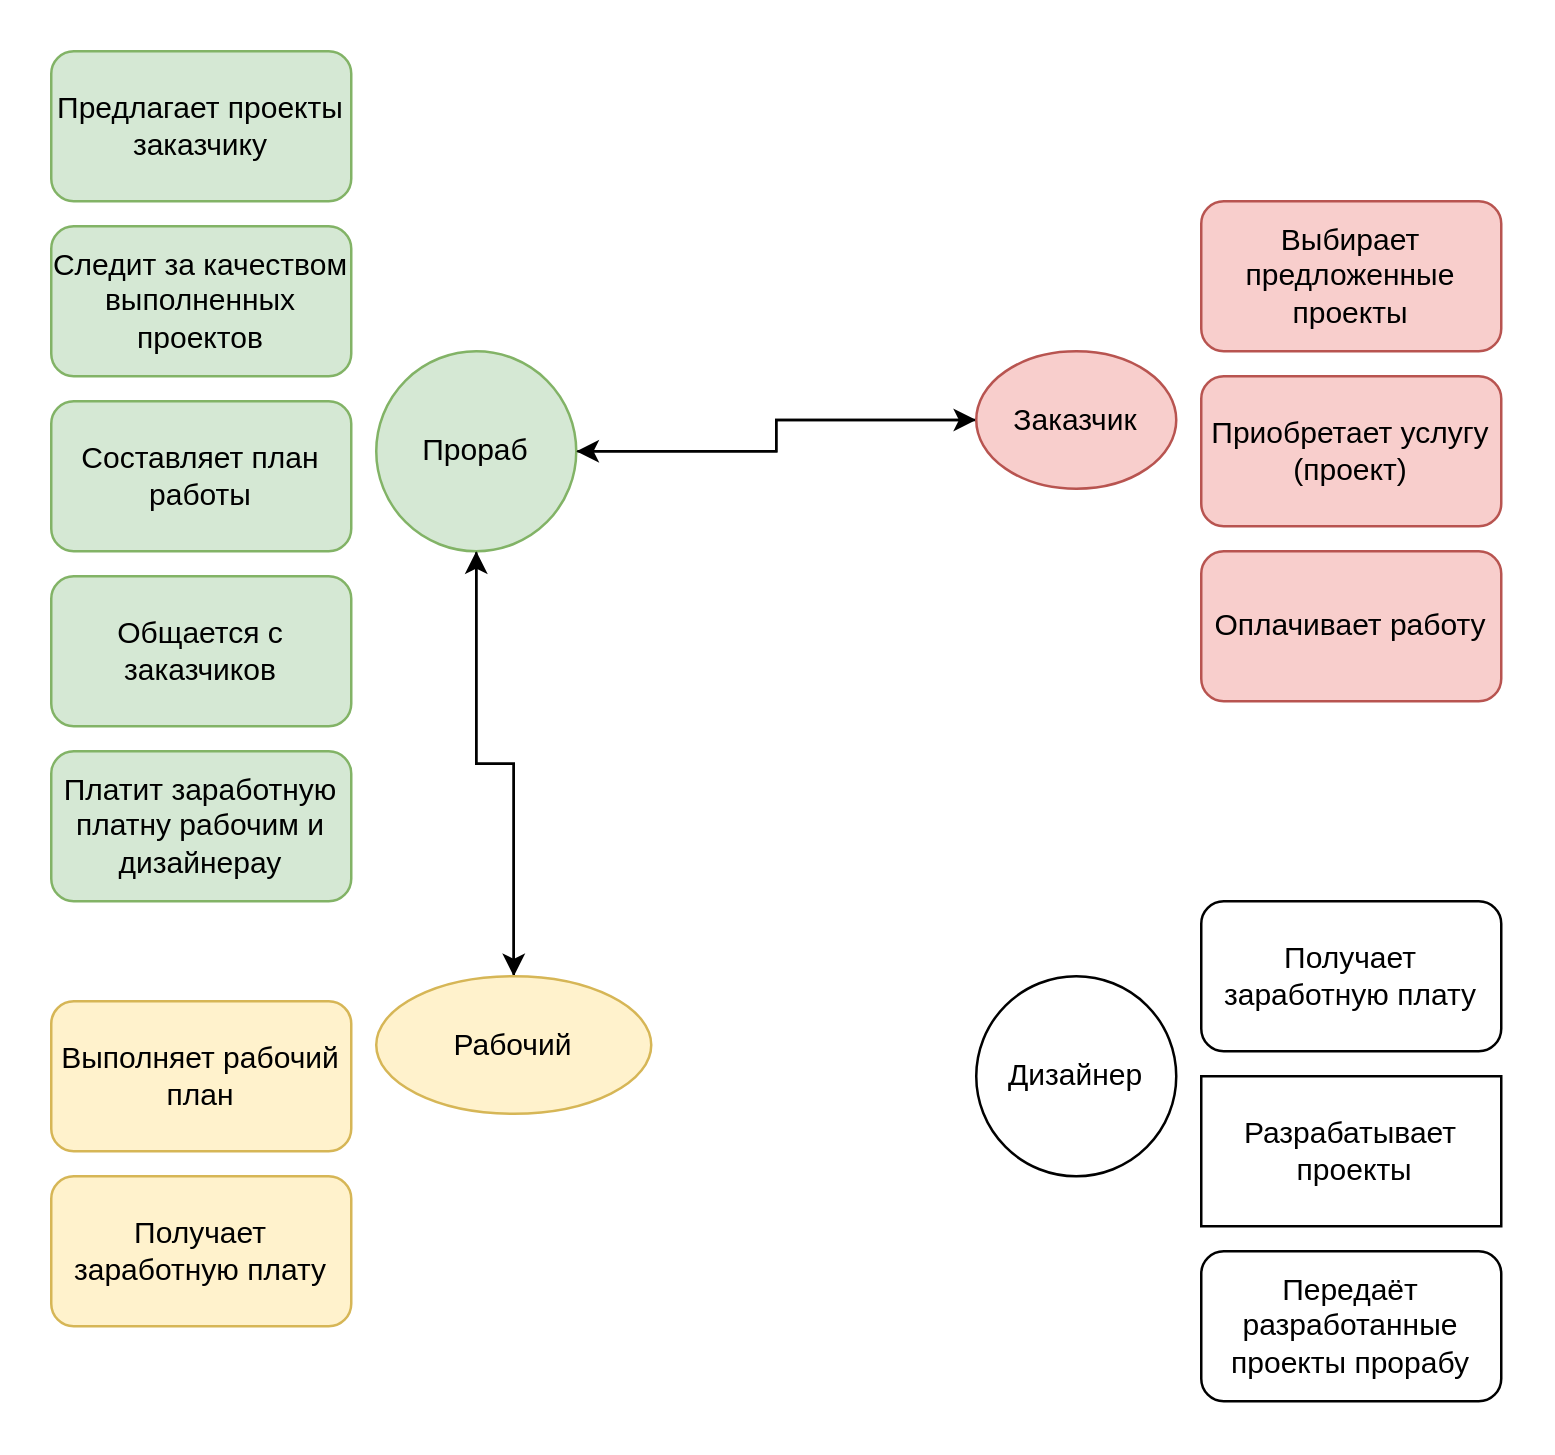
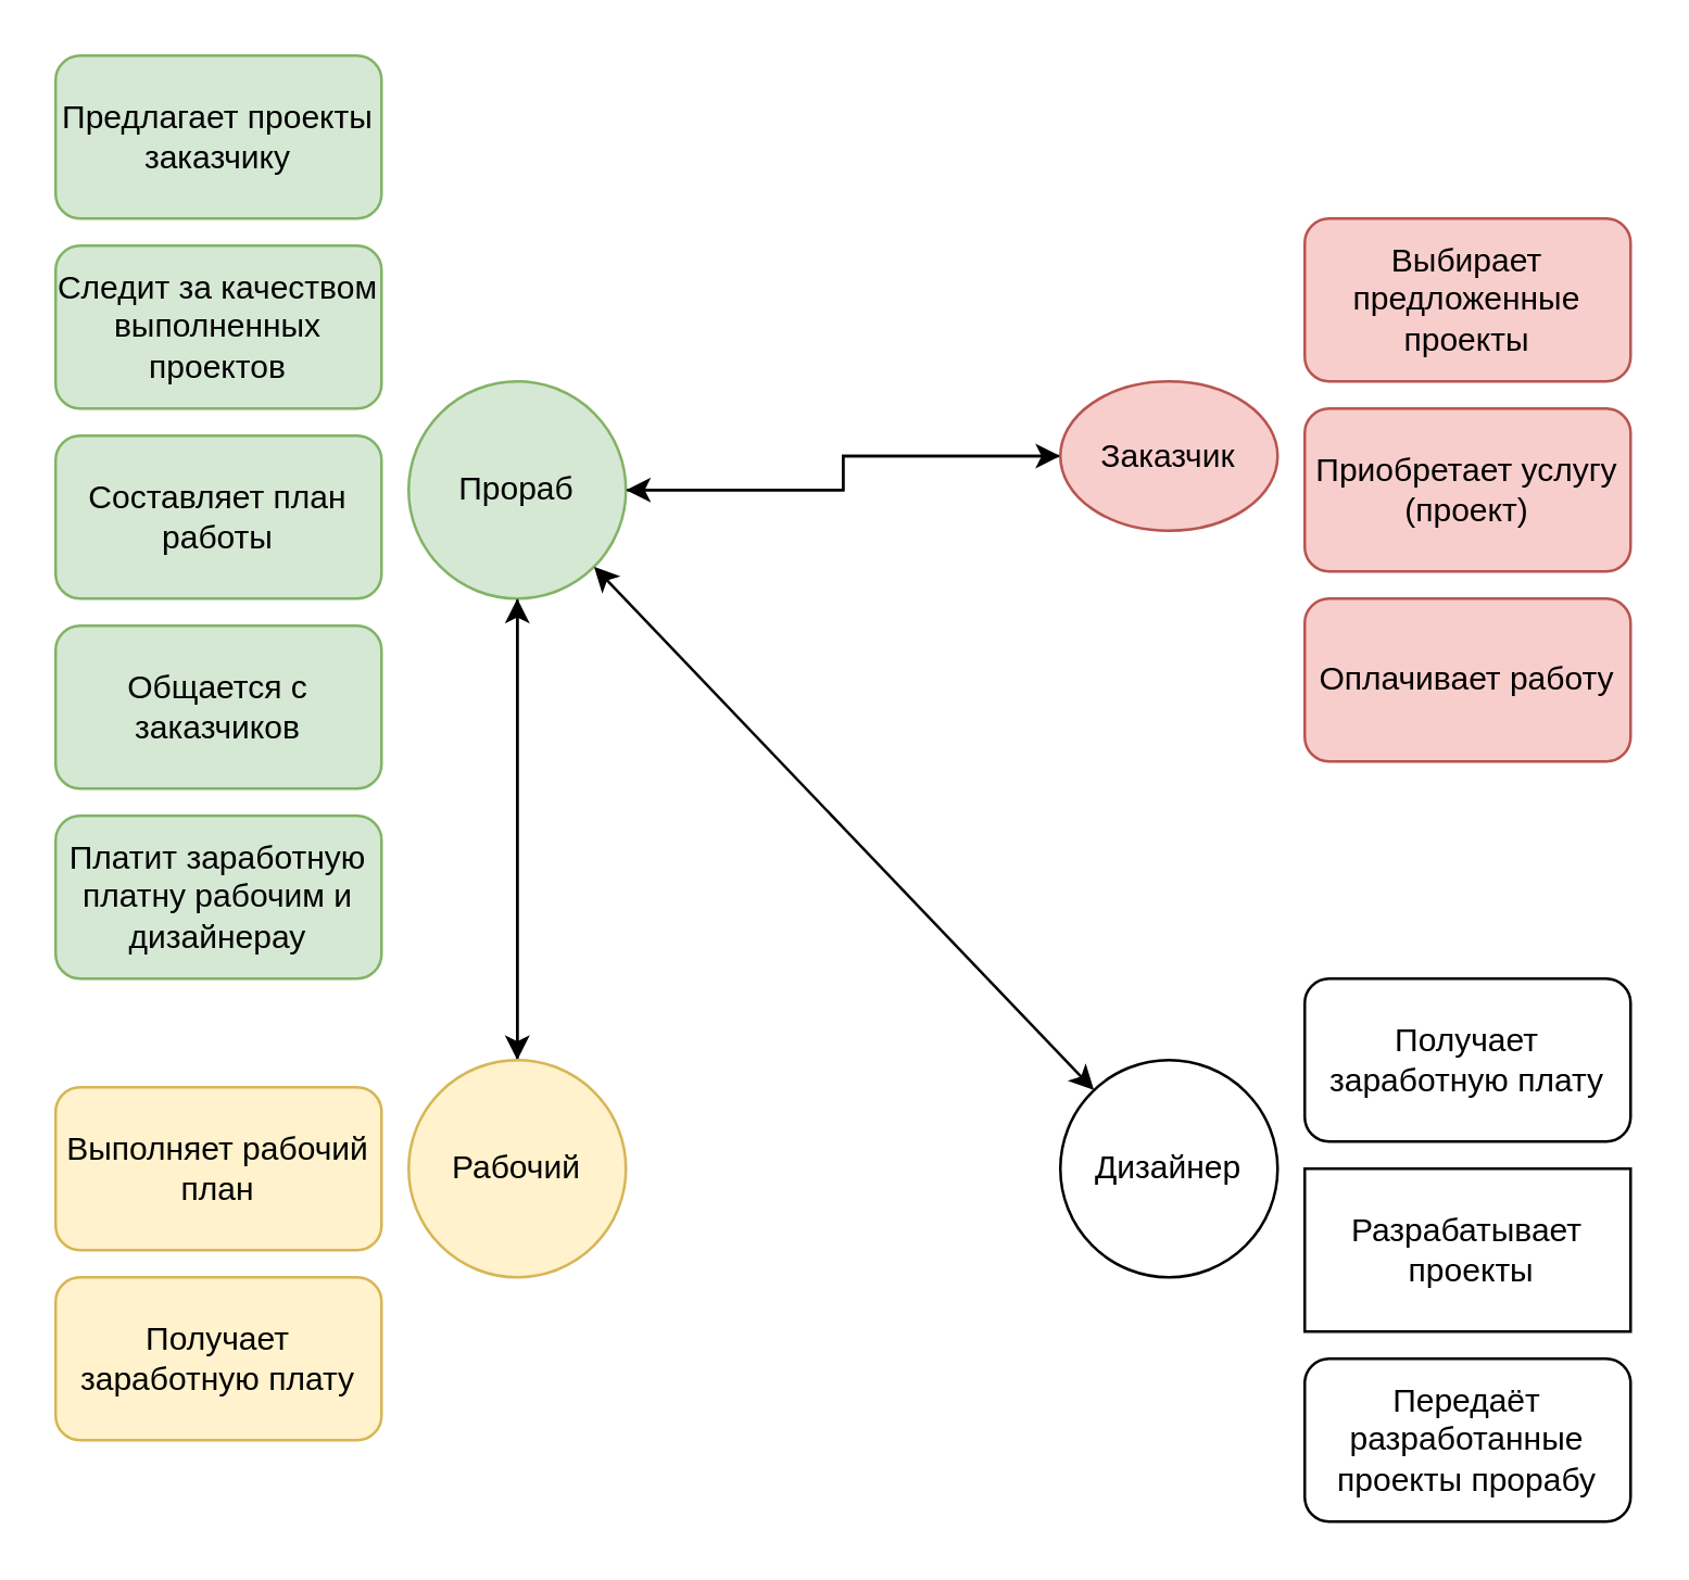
+ <mxCell id="23" value="" style="endArrow=classic;startArrow=classic;html=1;entryX=1;entryY=1;entryDx=0;entryDy=0;" edge="1" parent="1" source="9" target="4"><mxGeometry width="50" height="50" relative="1" as="geometry"><mxPoint x="320" y="350" as="sourcePoint" /><mxPoint x="370" y="300" as="targetPoint" /></mxGeometry></mxCell>
- <mxCell id="8" value="Рабочий" style="ellipse;whiteSpace=wrap;html=1;aspect=fixed;fillColor=#fff2cc;strokeColor=#d6b656;" vertex="1" parent="1"><mxGeometry x="150" y="390" width="110" height="55" as="geometry" /></mxCell>
+ <mxCell id="8" value="Рабочий" style="ellipse;whiteSpace=wrap;html=1;aspect=fixed;fillColor=#fff2cc;strokeColor=#d6b656;" vertex="1" parent="1"><mxGeometry x="150" y="390" width="80" height="80" as="geometry" /></mxCell>
